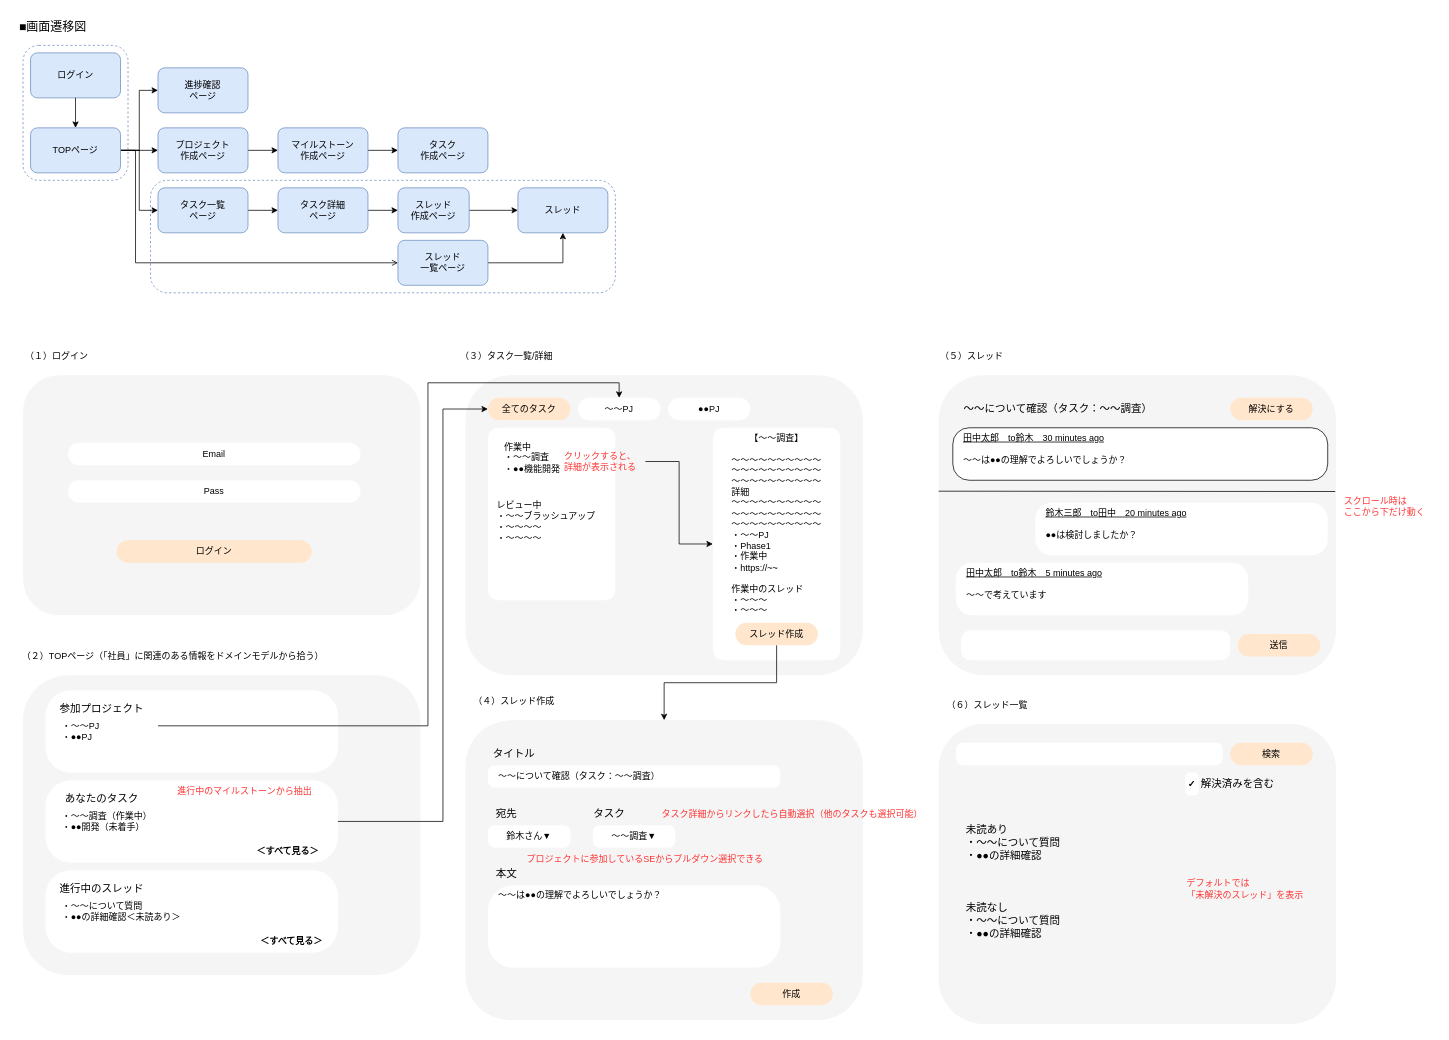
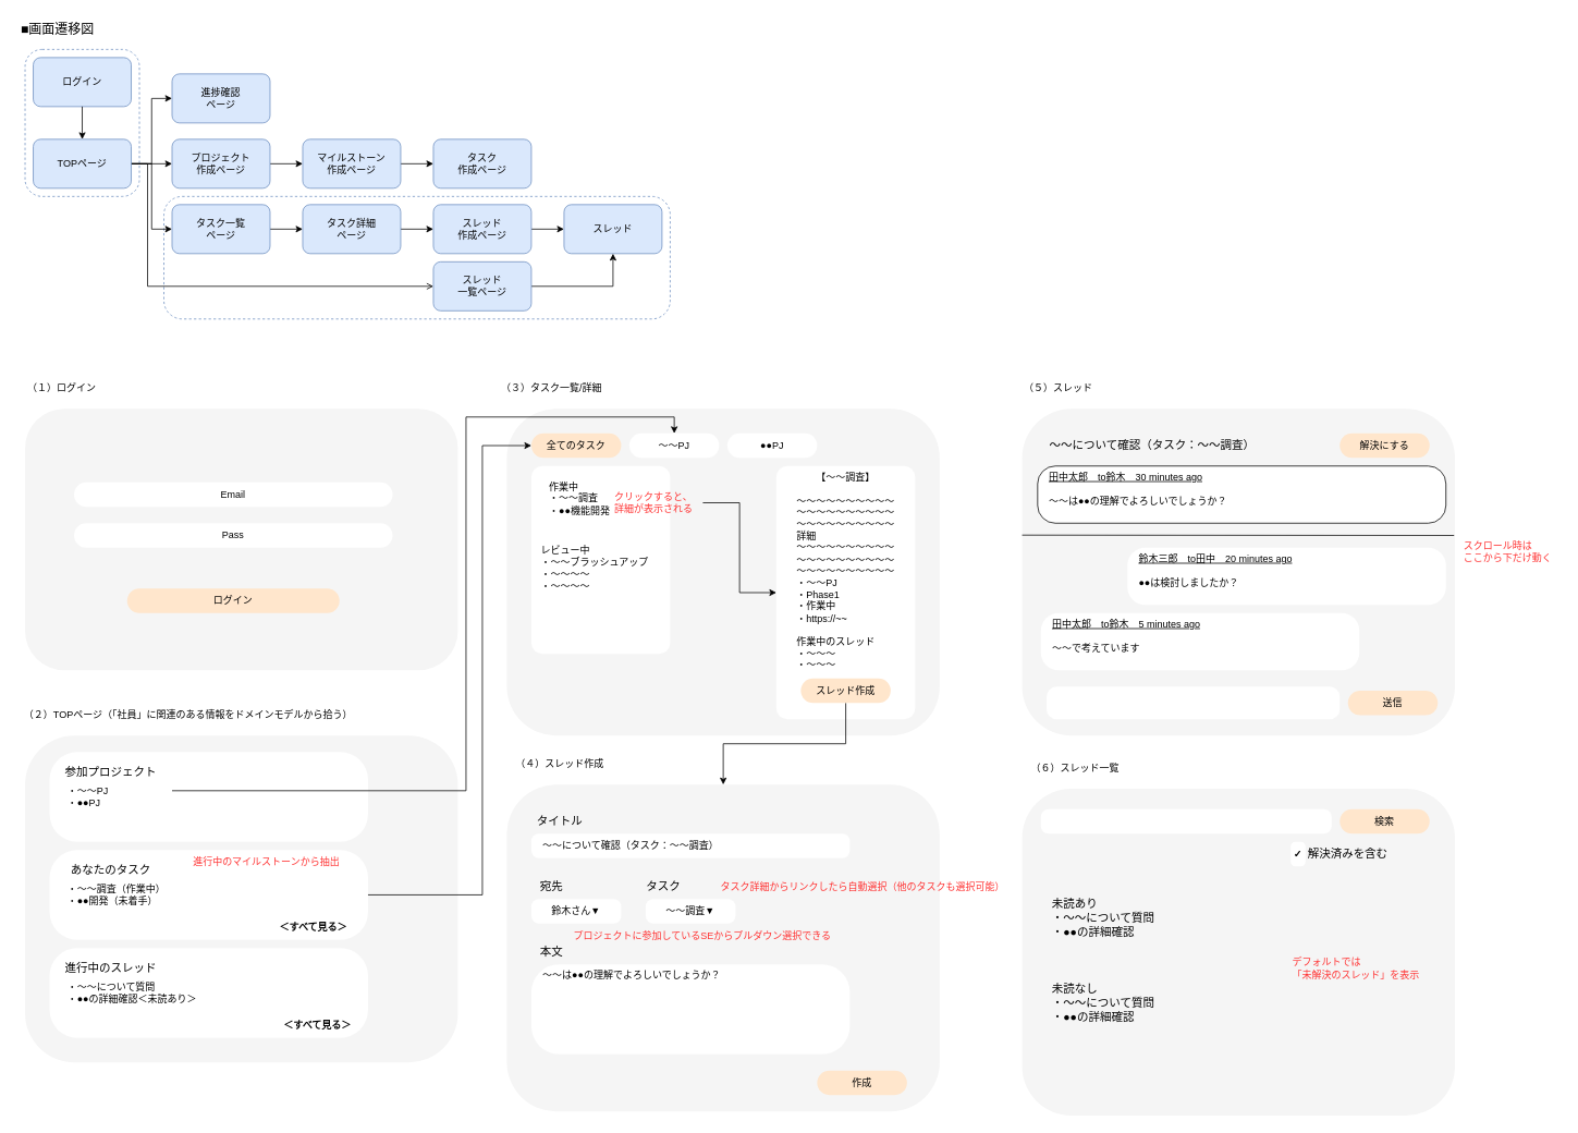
- <mxCell id="22" value="スレッド&lt;br&gt;作成ページ" style="rounded=1;whiteSpace=wrap;html=1;fillColor=#dae8fc;strokeColor=#6c8ebf;" parent="1" vertex="1"><mxGeometry x="530" y="250" width="95" height="60" as="geometry" /></mxCell>
+ <mxCell id="22" value="スレッド&lt;br&gt;作成ページ" style="rounded=1;whiteSpace=wrap;html=1;fillColor=#dae8fc;strokeColor=#6c8ebf;" parent="1" vertex="1"><mxGeometry x="530" y="250" width="120" height="60" as="geometry" /></mxCell>
